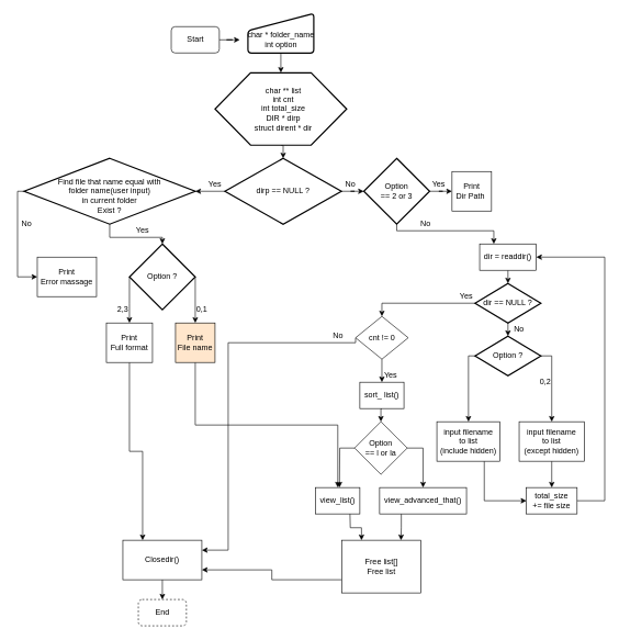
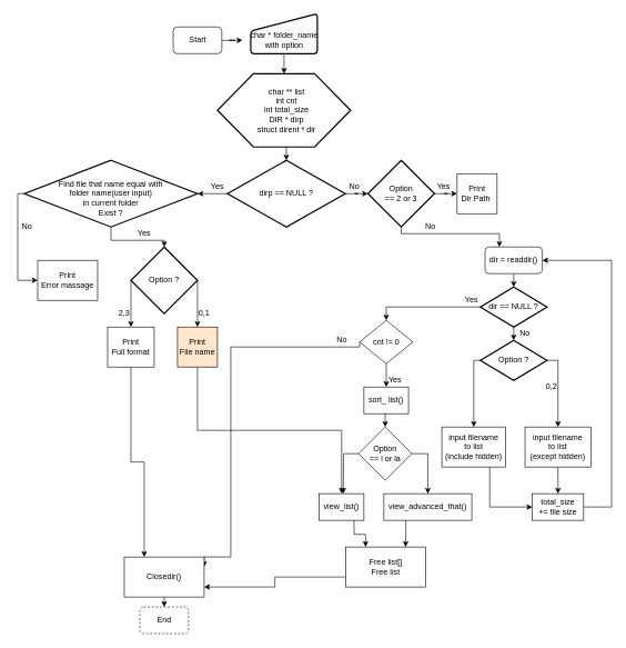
- <mxCell id="57" value="char * folder_name&lt;br&gt;int option&lt;br&gt;" style="text;html=1;strokeColor=none;fillColor=none;align=center;verticalAlign=middle;whiteSpace=wrap;rounded=0;" vertex="1" parent="1"><mxGeometry x="363.5" y="40" width="125" height="40" as="geometry" /></mxCell>
+ <mxCell id="57" value="char * folder_name&lt;br&gt;with option&lt;br&gt;" style="text;html=1;strokeColor=none;fillColor=none;align=center;verticalAlign=middle;whiteSpace=wrap;rounded=0;" vertex="1" parent="1"><mxGeometry x="363.5" y="40" width="125" height="40" as="geometry" /></mxCell>
- <mxCell id="28" value="dir = readdir()" style="rounded=0;whiteSpace=wrap;html=1;" vertex="1" parent="1"><mxGeometry x="728" y="370" width="86" height="40" as="geometry" /></mxCell>
+ <mxCell id="28" value="dir = readdir()" style="whiteSpace=wrap;html=1;rounded=1;" vertex="1" parent="1"><mxGeometry x="728" y="370" width="86" height="40" as="geometry" /></mxCell>
- <mxCell id="56" value="Closedir()" style="rounded=0;whiteSpace=wrap;html=1;" vertex="1" parent="1"><mxGeometry x="186" y="820" width="120" height="60" as="geometry" /></mxCell>
+ <mxCell id="56" value="Closedir()" style="rounded=0;whiteSpace=wrap;html=1;" vertex="1" parent="1"><mxGeometry x="186" y="835" width="120" height="60" as="geometry" /></mxCell>
- <mxCell id="54" value="Free list[]&lt;br&gt;Free list&lt;br&gt;" style="rounded=0;whiteSpace=wrap;html=1;" vertex="1" parent="1"><mxGeometry x="518.5" y="820" width="120" height="80" as="geometry" /></mxCell>
+ <mxCell id="54" value="Free list[]&lt;br&gt;Free list&lt;br&gt;" style="rounded=0;whiteSpace=wrap;html=1;" vertex="1" parent="1"><mxGeometry x="518.5" y="820" width="120" height="60" as="geometry" /></mxCell>
